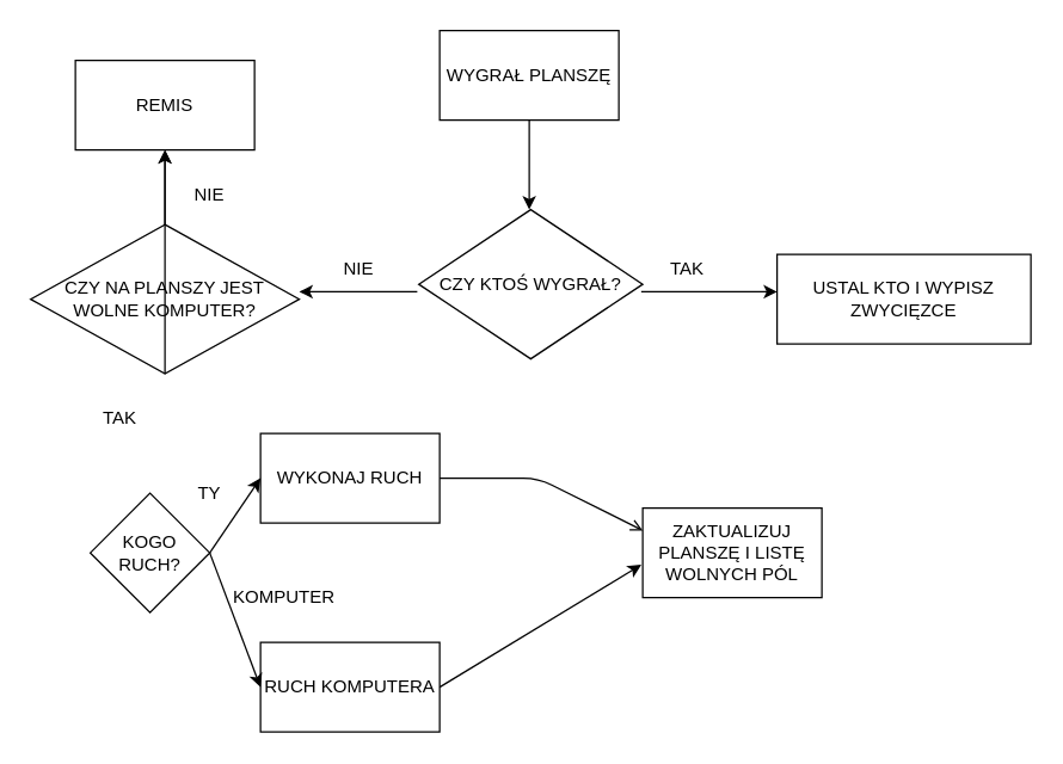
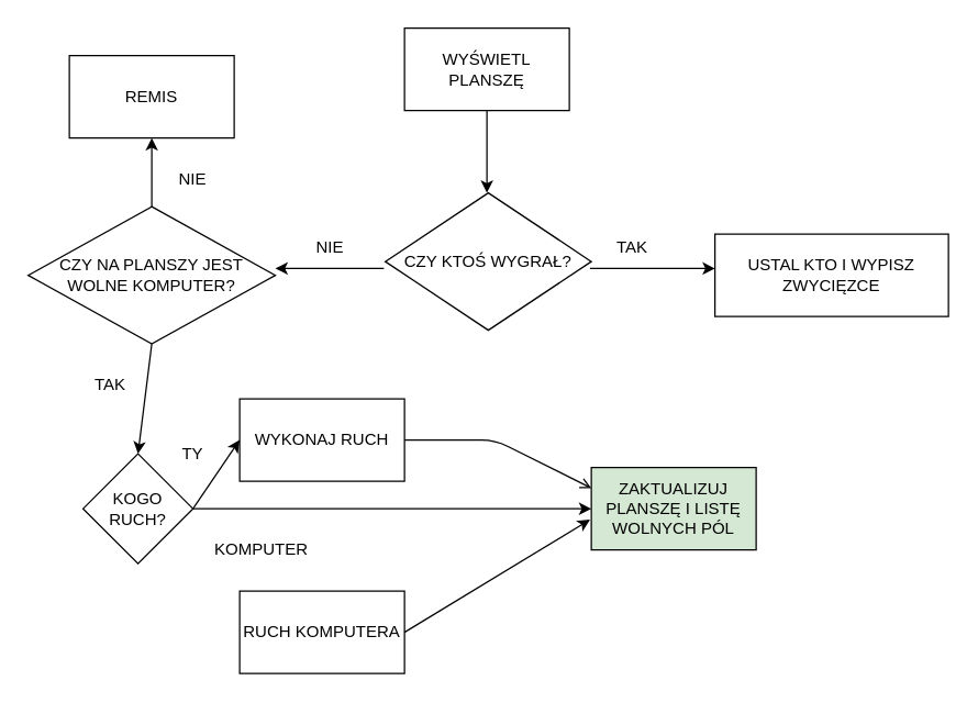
- <mxCell id="2" value="WYGRAŁ PLANSZĘ" style="rounded=0;whiteSpace=wrap;html=1;" vertex="1" parent="1"><mxGeometry x="294" y="20" width="120" height="60" as="geometry" /></mxCell>
+ <mxCell id="2" value="WYŚWIETL PLANSZĘ" style="rounded=0;whiteSpace=wrap;html=1;" vertex="1" parent="1"><mxGeometry x="294" y="20" width="120" height="60" as="geometry" /></mxCell>
- <mxCell id="18" value="" style="endArrow=classic;html=1;exitX=0.5;exitY=1;exitDx=0;exitDy=0;" edge="1" parent="1" source="8" target="10"><mxGeometry width="50" height="50" relative="1" as="geometry"><mxPoint x="390" y="310" as="sourcePoint" /><mxPoint x="440" y="260" as="targetPoint" /></mxGeometry></mxCell>
+ <mxCell id="18" value="" style="endArrow=classic;html=1;exitX=0.5;exitY=1;exitDx=0;exitDy=0;entryX=0.5;entryY=0;entryDx=0;entryDy=0;" edge="1" parent="1" source="8" target="13"><mxGeometry width="50" height="50" relative="1" as="geometry"><mxPoint x="390" y="310" as="sourcePoint" /><mxPoint x="440" y="260" as="targetPoint" /></mxGeometry></mxCell>
- <mxCell id="25" value="ZAKTUALIZUJ PLANSZĘ I LISTĘ WOLNYCH PÓL" style="rounded=0;whiteSpace=wrap;html=1;" vertex="1" parent="1"><mxGeometry x="430" y="340" width="120" height="60" as="geometry" /></mxCell>
+ <mxCell id="25" value="ZAKTUALIZUJ PLANSZĘ I LISTĘ WOLNYCH PÓL" style="rounded=0;whiteSpace=wrap;html=1;fillColor=#d5e8d4;" vertex="1" parent="1"><mxGeometry x="430" y="340" width="120" height="60" as="geometry" /></mxCell>
- <mxCell id="17" value="" style="endArrow=classic;html=1;exitX=1;exitY=0.5;exitDx=0;exitDy=0;entryX=0;entryY=0.5;entryDx=0;entryDy=0;" edge="1" parent="1" source="13" target="12"><mxGeometry width="50" height="50" relative="1" as="geometry"><mxPoint x="390" y="310" as="sourcePoint" /><mxPoint x="440" y="260" as="targetPoint" /></mxGeometry></mxCell>
+ <mxCell id="17" value="" style="endArrow=classic;html=1;exitX=1;exitY=0.5;exitDx=0;exitDy=0;" edge="1" parent="1" source="13" target="25"><mxGeometry width="50" height="50" relative="1" as="geometry"><mxPoint x="390" y="310" as="sourcePoint" /><mxPoint x="440" y="260" as="targetPoint" /></mxGeometry></mxCell>
